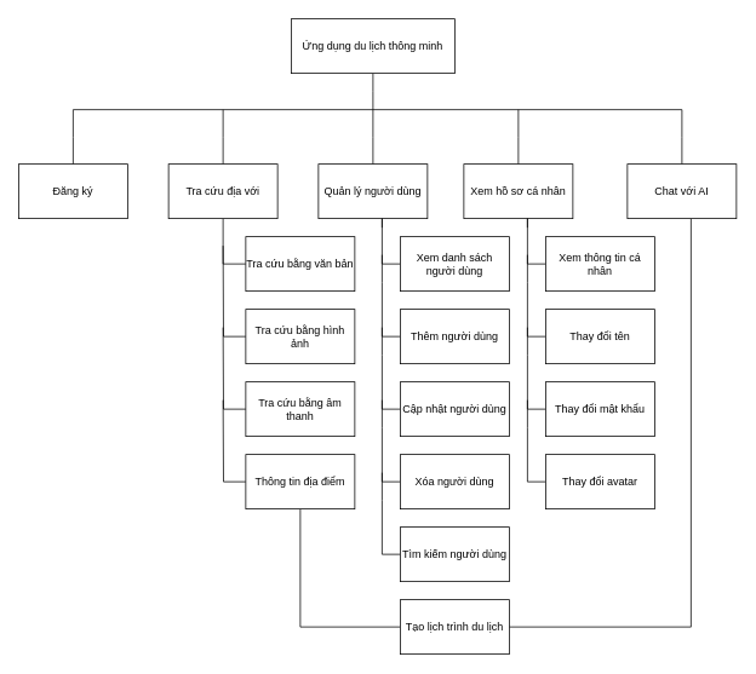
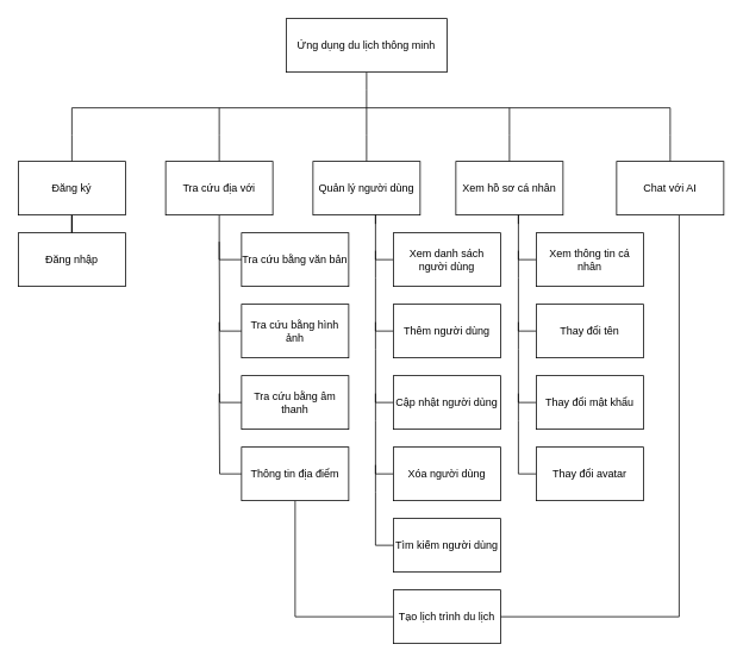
+ <mxCell id="4" style="edgeStyle=orthogonalEdgeStyle;rounded=0;orthogonalLoop=1;jettySize=auto;html=1;endArrow=none;endFill=0;" edge="1" parent="1" source="6" target="7"><mxGeometry relative="1" as="geometry" /></mxCell>
+ <mxCell id="7" value="Đăng nhập" style="rounded=0;whiteSpace=wrap;html=1;" vertex="1" parent="1"><mxGeometry x="20" y="260" width="120" height="60" as="geometry" /></mxCell>
